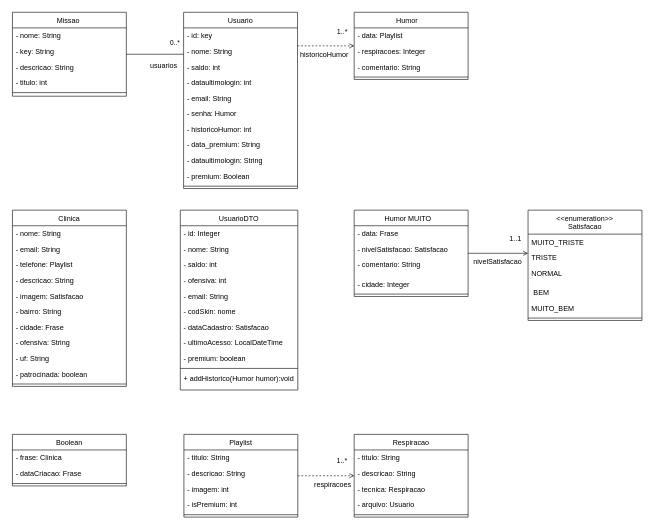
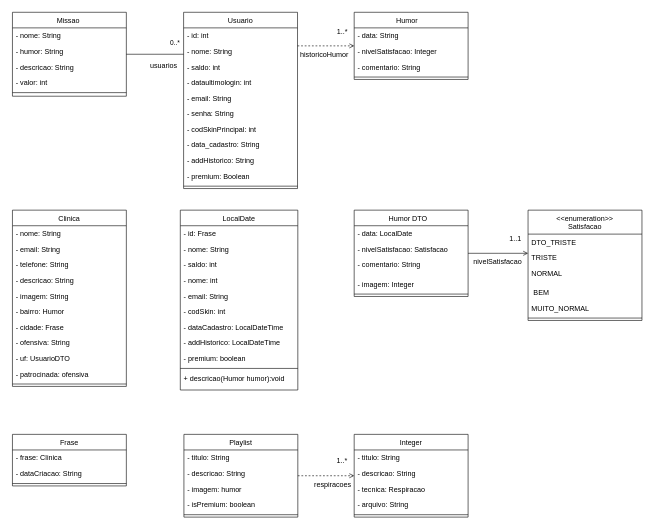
- <mxCell id="42" value="- id: key" style="text;align=left;verticalAlign=top;spacingLeft=4;spacingRight=4;overflow=hidden;rotatable=0;points=[[0,0.5],[1,0.5]];portConstraint=eastwest;" parent="41" vertex="1"><mxGeometry y="26" width="190" height="26" as="geometry" /></mxCell>
+ <mxCell id="42" value="- id: int" style="text;align=left;verticalAlign=top;spacingLeft=4;spacingRight=4;overflow=hidden;rotatable=0;points=[[0,0.5],[1,0.5]];portConstraint=eastwest;" parent="41" vertex="1"><mxGeometry y="26" width="190" height="26" as="geometry" /></mxCell>
- <mxCell id="19" value="- data: Playlist" style="text;align=left;verticalAlign=top;spacingLeft=4;spacingRight=4;overflow=hidden;rotatable=0;points=[[0,0.5],[1,0.5]];portConstraint=eastwest;" parent="18" vertex="1"><mxGeometry y="26" width="190" height="26" as="geometry" /></mxCell>
+ <mxCell id="19" value="- data: String" style="text;align=left;verticalAlign=top;spacingLeft=4;spacingRight=4;overflow=hidden;rotatable=0;points=[[0,0.5],[1,0.5]];portConstraint=eastwest;" parent="18" vertex="1"><mxGeometry y="26" width="190" height="26" as="geometry" /></mxCell>
- <mxCell id="25" value="- key: String " style="text;align=left;verticalAlign=top;spacingLeft=4;spacingRight=4;overflow=hidden;rotatable=0;points=[[0,0.5],[1,0.5]];portConstraint=eastwest;rounded=0;shadow=0;html=0;" parent="23" vertex="1"><mxGeometry y="52" width="190" height="26" as="geometry" /></mxCell>
+ <mxCell id="25" value="- humor: String " style="text;align=left;verticalAlign=top;spacingLeft=4;spacingRight=4;overflow=hidden;rotatable=0;points=[[0,0.5],[1,0.5]];portConstraint=eastwest;rounded=0;shadow=0;html=0;" parent="23" vertex="1"><mxGeometry y="52" width="190" height="26" as="geometry" /></mxCell>
- <mxCell id="20" value="- respiracoes: Integer" style="text;align=left;verticalAlign=top;spacingLeft=4;spacingRight=4;overflow=hidden;rotatable=0;points=[[0,0.5],[1,0.5]];portConstraint=eastwest;rounded=0;shadow=0;html=0;" parent="18" vertex="1"><mxGeometry y="52" width="190" height="26" as="geometry" /></mxCell>
+ <mxCell id="20" value="- nivelSatisfacao: Integer" style="text;align=left;verticalAlign=top;spacingLeft=4;spacingRight=4;overflow=hidden;rotatable=0;points=[[0,0.5],[1,0.5]];portConstraint=eastwest;rounded=0;shadow=0;html=0;" parent="18" vertex="1"><mxGeometry y="52" width="190" height="26" as="geometry" /></mxCell>
- <mxCell id="27" value="- titulo: int" style="text;align=left;verticalAlign=top;spacingLeft=4;spacingRight=4;overflow=hidden;rotatable=0;points=[[0,0.5],[1,0.5]];portConstraint=eastwest;rounded=0;shadow=0;html=0;" parent="23" vertex="1"><mxGeometry y="104" width="190" height="26" as="geometry" /></mxCell>
+ <mxCell id="27" value="- valor: int" style="text;align=left;verticalAlign=top;spacingLeft=4;spacingRight=4;overflow=hidden;rotatable=0;points=[[0,0.5],[1,0.5]];portConstraint=eastwest;rounded=0;shadow=0;html=0;" parent="23" vertex="1"><mxGeometry y="104" width="190" height="26" as="geometry" /></mxCell>
- <mxCell id="47" value="- senha: Humor " style="text;align=left;verticalAlign=top;spacingLeft=4;spacingRight=4;overflow=hidden;rotatable=0;points=[[0,0.5],[1,0.5]];portConstraint=eastwest;" parent="41" vertex="1"><mxGeometry y="156" width="190" height="26" as="geometry" /></mxCell>
+ <mxCell id="47" value="- senha: String " style="text;align=left;verticalAlign=top;spacingLeft=4;spacingRight=4;overflow=hidden;rotatable=0;points=[[0,0.5],[1,0.5]];portConstraint=eastwest;" parent="41" vertex="1"><mxGeometry y="156" width="190" height="26" as="geometry" /></mxCell>
- <mxCell id="48" value="- historicoHumor: int" style="text;align=left;verticalAlign=top;spacingLeft=4;spacingRight=4;overflow=hidden;rotatable=0;points=[[0,0.5],[1,0.5]];portConstraint=eastwest;" parent="41" vertex="1"><mxGeometry y="182" width="190" height="26" as="geometry" /></mxCell>
+ <mxCell id="48" value="- codSkinPrincipal: int" style="text;align=left;verticalAlign=top;spacingLeft=4;spacingRight=4;overflow=hidden;rotatable=0;points=[[0,0.5],[1,0.5]];portConstraint=eastwest;" parent="41" vertex="1"><mxGeometry y="182" width="190" height="26" as="geometry" /></mxCell>
- <mxCell id="49" value="- data_premium: String" style="text;align=left;verticalAlign=top;spacingLeft=4;spacingRight=4;overflow=hidden;rotatable=0;points=[[0,0.5],[1,0.5]];portConstraint=eastwest;" parent="41" vertex="1"><mxGeometry y="208" width="190" height="26" as="geometry" /></mxCell>
+ <mxCell id="49" value="- data_cadastro: String" style="text;align=left;verticalAlign=top;spacingLeft=4;spacingRight=4;overflow=hidden;rotatable=0;points=[[0,0.5],[1,0.5]];portConstraint=eastwest;" parent="41" vertex="1"><mxGeometry y="208" width="190" height="26" as="geometry" /></mxCell>
- <mxCell id="50" value="- dataultimologin: String" style="text;align=left;verticalAlign=top;spacingLeft=4;spacingRight=4;overflow=hidden;rotatable=0;points=[[0,0.5],[1,0.5]];portConstraint=eastwest;" parent="41" vertex="1"><mxGeometry y="234" width="190" height="26" as="geometry" /></mxCell>
+ <mxCell id="50" value="- addHistorico: String" style="text;align=left;verticalAlign=top;spacingLeft=4;spacingRight=4;overflow=hidden;rotatable=0;points=[[0,0.5],[1,0.5]];portConstraint=eastwest;" parent="41" vertex="1"><mxGeometry y="234" width="190" height="26" as="geometry" /></mxCell>
- <mxCell id="63" value="UsuarioDTO" style="swimlane;fontStyle=0;align=center;verticalAlign=top;childLayout=stackLayout;horizontal=1;startSize=26;horizontalStack=0;resizeParent=1;resizeLast=0;collapsible=1;marginBottom=0;rounded=0;shadow=0;strokeWidth=1;" parent="1" vertex="1"><mxGeometry x="300" y="350" width="196" height="300" as="geometry"><mxRectangle x="230" y="140" width="160" height="26" as="alternateBounds" /></mxGeometry></mxCell>
+ <mxCell id="63" value="LocalDate" style="swimlane;fontStyle=0;align=center;verticalAlign=top;childLayout=stackLayout;horizontal=1;startSize=26;horizontalStack=0;resizeParent=1;resizeLast=0;collapsible=1;marginBottom=0;rounded=0;shadow=0;strokeWidth=1;" parent="1" vertex="1"><mxGeometry x="300" y="350" width="196" height="300" as="geometry"><mxRectangle x="230" y="140" width="160" height="26" as="alternateBounds" /></mxGeometry></mxCell>
- <mxCell id="75" value="Humor MUITO   " style="swimlane;fontStyle=0;align=center;verticalAlign=top;childLayout=stackLayout;horizontal=1;startSize=26;horizontalStack=0;resizeParent=1;resizeLast=0;collapsible=1;marginBottom=0;rounded=0;shadow=0;strokeWidth=1;" parent="1" vertex="1"><mxGeometry x="590" y="350" width="190" height="144" as="geometry"><mxRectangle x="230" y="140" width="160" height="26" as="alternateBounds" /></mxGeometry></mxCell>
+ <mxCell id="75" value="Humor DTO   " style="swimlane;fontStyle=0;align=center;verticalAlign=top;childLayout=stackLayout;horizontal=1;startSize=26;horizontalStack=0;resizeParent=1;resizeLast=0;collapsible=1;marginBottom=0;rounded=0;shadow=0;strokeWidth=1;" parent="1" vertex="1"><mxGeometry x="590" y="350" width="190" height="144" as="geometry"><mxRectangle x="230" y="140" width="160" height="26" as="alternateBounds" /></mxGeometry></mxCell>
- <mxCell id="64" value="- id: Integer" style="text;align=left;verticalAlign=top;spacingLeft=4;spacingRight=4;overflow=hidden;rotatable=0;points=[[0,0.5],[1,0.5]];portConstraint=eastwest;" parent="63" vertex="1"><mxGeometry y="26" width="196" height="26" as="geometry" /></mxCell>
+ <mxCell id="64" value="- id: Frase" style="text;align=left;verticalAlign=top;spacingLeft=4;spacingRight=4;overflow=hidden;rotatable=0;points=[[0,0.5],[1,0.5]];portConstraint=eastwest;" parent="63" vertex="1"><mxGeometry y="26" width="196" height="26" as="geometry" /></mxCell>
- <mxCell id="76" value="- data: Frase" style="text;align=left;verticalAlign=top;spacingLeft=4;spacingRight=4;overflow=hidden;rotatable=0;points=[[0,0.5],[1,0.5]];portConstraint=eastwest;" parent="75" vertex="1"><mxGeometry y="26" width="190" height="26" as="geometry" /></mxCell>
+ <mxCell id="76" value="- data: LocalDate" style="text;align=left;verticalAlign=top;spacingLeft=4;spacingRight=4;overflow=hidden;rotatable=0;points=[[0,0.5],[1,0.5]];portConstraint=eastwest;" parent="75" vertex="1"><mxGeometry y="26" width="190" height="26" as="geometry" /></mxCell>
- <mxCell id="85" value="MUITO_TRISTE" style="text;align=left;verticalAlign=top;spacingLeft=4;spacingRight=4;overflow=hidden;rotatable=0;points=[[0,0.5],[1,0.5]];portConstraint=eastwest;" parent="84" vertex="1"><mxGeometry y="40" width="190" height="26" as="geometry" /></mxCell>
+ <mxCell id="85" value="DTO_TRISTE" style="text;align=left;verticalAlign=top;spacingLeft=4;spacingRight=4;overflow=hidden;rotatable=0;points=[[0,0.5],[1,0.5]];portConstraint=eastwest;" parent="84" vertex="1"><mxGeometry y="40" width="190" height="26" as="geometry" /></mxCell>
- <mxCell id="5" value="- telefone: Playlist" style="text;align=left;verticalAlign=top;spacingLeft=4;spacingRight=4;overflow=hidden;rotatable=0;points=[[0,0.5],[1,0.5]];portConstraint=eastwest;rounded=0;shadow=0;html=0;" parent="2" vertex="1"><mxGeometry y="78" width="190" height="26" as="geometry" /></mxCell>
+ <mxCell id="5" value="- telefone: String" style="text;align=left;verticalAlign=top;spacingLeft=4;spacingRight=4;overflow=hidden;rotatable=0;points=[[0,0.5],[1,0.5]];portConstraint=eastwest;rounded=0;shadow=0;html=0;" parent="2" vertex="1"><mxGeometry y="78" width="190" height="26" as="geometry" /></mxCell>
- <mxCell id="67" value="- ofensiva: int" style="text;align=left;verticalAlign=top;spacingLeft=4;spacingRight=4;overflow=hidden;rotatable=0;points=[[0,0.5],[1,0.5]];portConstraint=eastwest;rounded=0;shadow=0;html=0;" parent="63" vertex="1"><mxGeometry y="104" width="196" height="26" as="geometry" /></mxCell>
+ <mxCell id="67" value="- nome: int" style="text;align=left;verticalAlign=top;spacingLeft=4;spacingRight=4;overflow=hidden;rotatable=0;points=[[0,0.5],[1,0.5]];portConstraint=eastwest;rounded=0;shadow=0;html=0;" parent="63" vertex="1"><mxGeometry y="104" width="196" height="26" as="geometry" /></mxCell>
- <mxCell id="79" value="- cidade: Integer" style="text;align=left;verticalAlign=top;spacingLeft=4;spacingRight=4;overflow=hidden;rotatable=0;points=[[0,0.5],[1,0.5]];portConstraint=eastwest;rounded=0;shadow=0;html=0;" parent="75" vertex="1"><mxGeometry y="110" width="190" height="26" as="geometry" /></mxCell>
+ <mxCell id="79" value="- imagem: Integer" style="text;align=left;verticalAlign=top;spacingLeft=4;spacingRight=4;overflow=hidden;rotatable=0;points=[[0,0.5],[1,0.5]];portConstraint=eastwest;rounded=0;shadow=0;html=0;" parent="75" vertex="1"><mxGeometry y="110" width="190" height="26" as="geometry" /></mxCell>
- <mxCell id="7" value="- imagem: Satisfacao " style="text;align=left;verticalAlign=top;spacingLeft=4;spacingRight=4;overflow=hidden;rotatable=0;points=[[0,0.5],[1,0.5]];portConstraint=eastwest;" parent="2" vertex="1"><mxGeometry y="130" width="190" height="26" as="geometry" /></mxCell>
+ <mxCell id="7" value="- imagem: String " style="text;align=left;verticalAlign=top;spacingLeft=4;spacingRight=4;overflow=hidden;rotatable=0;points=[[0,0.5],[1,0.5]];portConstraint=eastwest;" parent="2" vertex="1"><mxGeometry y="130" width="190" height="26" as="geometry" /></mxCell>
- <mxCell id="89" value="MUITO_BEM" style="text;align=left;verticalAlign=top;spacingLeft=4;spacingRight=4;overflow=hidden;rotatable=0;points=[[0,0.5],[1,0.5]];portConstraint=eastwest;rounded=0;shadow=0;html=0;" parent="84" vertex="1"><mxGeometry y="150" width="190" height="26" as="geometry" /></mxCell>
+ <mxCell id="89" value="MUITO_NORMAL" style="text;align=left;verticalAlign=top;spacingLeft=4;spacingRight=4;overflow=hidden;rotatable=0;points=[[0,0.5],[1,0.5]];portConstraint=eastwest;rounded=0;shadow=0;html=0;" parent="84" vertex="1"><mxGeometry y="150" width="190" height="26" as="geometry" /></mxCell>
- <mxCell id="8" value="- bairro: String" style="text;align=left;verticalAlign=top;spacingLeft=4;spacingRight=4;overflow=hidden;rotatable=0;points=[[0,0.5],[1,0.5]];portConstraint=eastwest;" parent="2" vertex="1"><mxGeometry y="156" width="190" height="26" as="geometry" /></mxCell>
+ <mxCell id="8" value="- bairro: Humor" style="text;align=left;verticalAlign=top;spacingLeft=4;spacingRight=4;overflow=hidden;rotatable=0;points=[[0,0.5],[1,0.5]];portConstraint=eastwest;" parent="2" vertex="1"><mxGeometry y="156" width="190" height="26" as="geometry" /></mxCell>
- <mxCell id="69" value="- codSkin: nome" style="text;align=left;verticalAlign=top;spacingLeft=4;spacingRight=4;overflow=hidden;rotatable=0;points=[[0,0.5],[1,0.5]];portConstraint=eastwest;" parent="63" vertex="1"><mxGeometry y="156" width="196" height="26" as="geometry" /></mxCell>
+ <mxCell id="69" value="- codSkin: int" style="text;align=left;verticalAlign=top;spacingLeft=4;spacingRight=4;overflow=hidden;rotatable=0;points=[[0,0.5],[1,0.5]];portConstraint=eastwest;" parent="63" vertex="1"><mxGeometry y="156" width="196" height="26" as="geometry" /></mxCell>
- <mxCell id="70" value="- dataCadastro: Satisfacao" style="text;align=left;verticalAlign=top;spacingLeft=4;spacingRight=4;overflow=hidden;rotatable=0;points=[[0,0.5],[1,0.5]];portConstraint=eastwest;" parent="63" vertex="1"><mxGeometry y="182" width="196" height="26" as="geometry" /></mxCell>
+ <mxCell id="70" value="- dataCadastro: LocalDateTime" style="text;align=left;verticalAlign=top;spacingLeft=4;spacingRight=4;overflow=hidden;rotatable=0;points=[[0,0.5],[1,0.5]];portConstraint=eastwest;" parent="63" vertex="1"><mxGeometry y="182" width="196" height="26" as="geometry" /></mxCell>
- <mxCell id="71" value="- ultimoAcesso: LocalDateTime" style="text;align=left;verticalAlign=top;spacingLeft=4;spacingRight=4;overflow=hidden;rotatable=0;points=[[0,0.5],[1,0.5]];portConstraint=eastwest;" parent="63" vertex="1"><mxGeometry y="208" width="196" height="26" as="geometry" /></mxCell>
+ <mxCell id="71" value="- addHistorico: LocalDateTime" style="text;align=left;verticalAlign=top;spacingLeft=4;spacingRight=4;overflow=hidden;rotatable=0;points=[[0,0.5],[1,0.5]];portConstraint=eastwest;" parent="63" vertex="1"><mxGeometry y="208" width="196" height="26" as="geometry" /></mxCell>
- <mxCell id="11" value="- uf: String" style="text;align=left;verticalAlign=top;spacingLeft=4;spacingRight=4;overflow=hidden;rotatable=0;points=[[0,0.5],[1,0.5]];portConstraint=eastwest;" parent="2" vertex="1"><mxGeometry y="234" width="190" height="26" as="geometry" /></mxCell>
+ <mxCell id="11" value="- uf: UsuarioDTO" style="text;align=left;verticalAlign=top;spacingLeft=4;spacingRight=4;overflow=hidden;rotatable=0;points=[[0,0.5],[1,0.5]];portConstraint=eastwest;" parent="2" vertex="1"><mxGeometry y="234" width="190" height="26" as="geometry" /></mxCell>
- <mxCell id="12" value="- patrocinada: boolean" style="text;align=left;verticalAlign=top;spacingLeft=4;spacingRight=4;overflow=hidden;rotatable=0;points=[[0,0.5],[1,0.5]];portConstraint=eastwest;" parent="2" vertex="1"><mxGeometry y="260" width="190" height="26" as="geometry" /></mxCell>
+ <mxCell id="12" value="- patrocinada: ofensiva" style="text;align=left;verticalAlign=top;spacingLeft=4;spacingRight=4;overflow=hidden;rotatable=0;points=[[0,0.5],[1,0.5]];portConstraint=eastwest;" parent="2" vertex="1"><mxGeometry y="260" width="190" height="26" as="geometry" /></mxCell>
- <mxCell id="74" value="+ addHistorico(Humor humor):void" style="text;align=left;verticalAlign=top;spacingLeft=4;spacingRight=4;overflow=hidden;rotatable=0;points=[[0,0.5],[1,0.5]];portConstraint=eastwest;" parent="63" vertex="1"><mxGeometry y="268" width="196" height="26" as="geometry" /></mxCell>
+ <mxCell id="74" value="+ descricao(Humor humor):void" style="text;align=left;verticalAlign=top;spacingLeft=4;spacingRight=4;overflow=hidden;rotatable=0;points=[[0,0.5],[1,0.5]];portConstraint=eastwest;" parent="63" vertex="1"><mxGeometry y="268" width="196" height="26" as="geometry" /></mxCell>
- <mxCell id="14" value="Boolean" style="swimlane;fontStyle=0;align=center;verticalAlign=top;childLayout=stackLayout;horizontal=1;startSize=26;horizontalStack=0;resizeParent=1;resizeLast=0;collapsible=1;marginBottom=0;rounded=0;shadow=0;strokeWidth=1;" parent="1" vertex="1"><mxGeometry x="20" y="724" width="190" height="86" as="geometry"><mxRectangle x="230" y="140" width="160" height="26" as="alternateBounds" /></mxGeometry></mxCell>
+ <mxCell id="14" value="Frase" style="swimlane;fontStyle=0;align=center;verticalAlign=top;childLayout=stackLayout;horizontal=1;startSize=26;horizontalStack=0;resizeParent=1;resizeLast=0;collapsible=1;marginBottom=0;rounded=0;shadow=0;strokeWidth=1;" parent="1" vertex="1"><mxGeometry x="20" y="724" width="190" height="86" as="geometry"><mxRectangle x="230" y="140" width="160" height="26" as="alternateBounds" /></mxGeometry></mxCell>
- <mxCell id="35" value="Respiracao" style="swimlane;fontStyle=0;align=center;verticalAlign=top;childLayout=stackLayout;horizontal=1;startSize=26;horizontalStack=0;resizeParent=1;resizeLast=0;collapsible=1;marginBottom=0;rounded=0;shadow=0;strokeWidth=1;" parent="1" vertex="1"><mxGeometry x="590" y="724" width="190" height="138" as="geometry"><mxRectangle x="230" y="140" width="160" height="26" as="alternateBounds" /></mxGeometry></mxCell>
+ <mxCell id="35" value="Integer" style="swimlane;fontStyle=0;align=center;verticalAlign=top;childLayout=stackLayout;horizontal=1;startSize=26;horizontalStack=0;resizeParent=1;resizeLast=0;collapsible=1;marginBottom=0;rounded=0;shadow=0;strokeWidth=1;" parent="1" vertex="1"><mxGeometry x="590" y="724" width="190" height="138" as="geometry"><mxRectangle x="230" y="140" width="160" height="26" as="alternateBounds" /></mxGeometry></mxCell>
- <mxCell id="16" value="- dataCriacao: Frase" style="text;align=left;verticalAlign=top;spacingLeft=4;spacingRight=4;overflow=hidden;rotatable=0;points=[[0,0.5],[1,0.5]];portConstraint=eastwest;rounded=0;shadow=0;html=0;" parent="14" vertex="1"><mxGeometry y="52" width="190" height="26" as="geometry" /></mxCell>
+ <mxCell id="16" value="- dataCriacao: String" style="text;align=left;verticalAlign=top;spacingLeft=4;spacingRight=4;overflow=hidden;rotatable=0;points=[[0,0.5],[1,0.5]];portConstraint=eastwest;rounded=0;shadow=0;html=0;" parent="14" vertex="1"><mxGeometry y="52" width="190" height="26" as="geometry" /></mxCell>
- <mxCell id="32" value="- imagem: int" style="text;align=left;verticalAlign=top;spacingLeft=4;spacingRight=4;overflow=hidden;rotatable=0;points=[[0,0.5],[1,0.5]];portConstraint=eastwest;rounded=0;shadow=0;html=0;" parent="29" vertex="1"><mxGeometry y="78" width="190" height="26" as="geometry" /></mxCell>
+ <mxCell id="32" value="- imagem: humor" style="text;align=left;verticalAlign=top;spacingLeft=4;spacingRight=4;overflow=hidden;rotatable=0;points=[[0,0.5],[1,0.5]];portConstraint=eastwest;rounded=0;shadow=0;html=0;" parent="29" vertex="1"><mxGeometry y="78" width="190" height="26" as="geometry" /></mxCell>
- <mxCell id="33" value="- isPremium: int" style="text;align=left;verticalAlign=top;spacingLeft=4;spacingRight=4;overflow=hidden;rotatable=0;points=[[0,0.5],[1,0.5]];portConstraint=eastwest;rounded=0;shadow=0;html=0;" parent="29" vertex="1"><mxGeometry y="104" width="190" height="26" as="geometry" /></mxCell>
+ <mxCell id="33" value="- isPremium: boolean" style="text;align=left;verticalAlign=top;spacingLeft=4;spacingRight=4;overflow=hidden;rotatable=0;points=[[0,0.5],[1,0.5]];portConstraint=eastwest;rounded=0;shadow=0;html=0;" parent="29" vertex="1"><mxGeometry y="104" width="190" height="26" as="geometry" /></mxCell>
- <mxCell id="39" value="- arquivo: Usuario" style="text;align=left;verticalAlign=top;spacingLeft=4;spacingRight=4;overflow=hidden;rotatable=0;points=[[0,0.5],[1,0.5]];portConstraint=eastwest;rounded=0;shadow=0;html=0;" parent="35" vertex="1"><mxGeometry y="104" width="190" height="26" as="geometry" /></mxCell>
+ <mxCell id="39" value="- arquivo: String" style="text;align=left;verticalAlign=top;spacingLeft=4;spacingRight=4;overflow=hidden;rotatable=0;points=[[0,0.5],[1,0.5]];portConstraint=eastwest;rounded=0;shadow=0;html=0;" parent="35" vertex="1"><mxGeometry y="104" width="190" height="26" as="geometry" /></mxCell>
